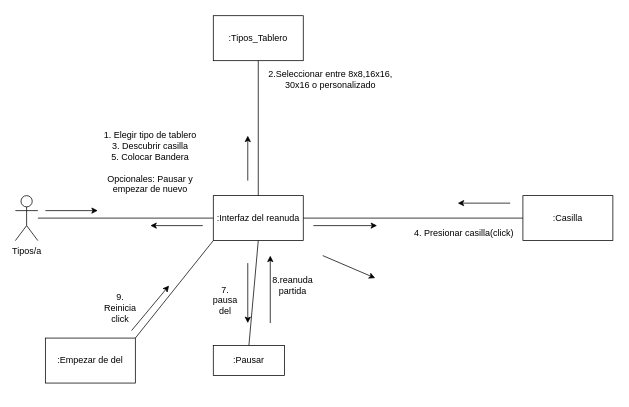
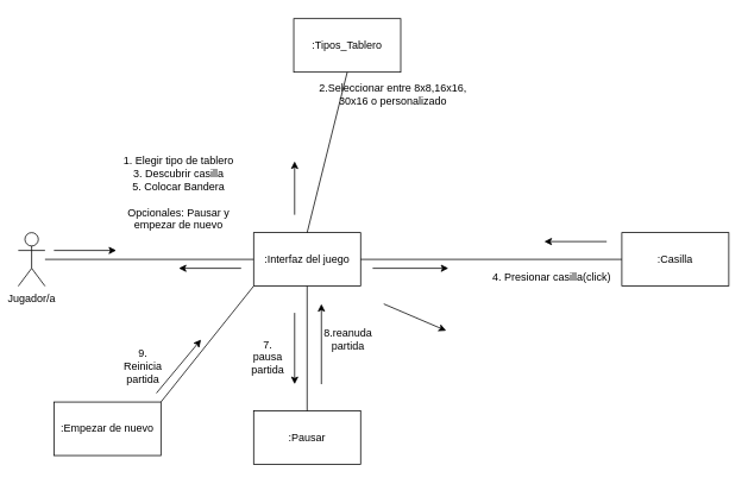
- <mxCell id="5" value="&lt;div&gt;:Tipos_Tablero&lt;/div&gt;" style="rounded=0;whiteSpace=wrap;html=1;" vertex="1" parent="1"><mxGeometry x="284" y="20" width="120" height="60" as="geometry" /></mxCell>
+ <mxCell id="5" value="&lt;div&gt;:Tipos_Tablero&lt;/div&gt;" style="rounded=0;whiteSpace=wrap;html=1;" vertex="1" parent="1"><mxGeometry x="329" y="20" width="120" height="60" as="geometry" /></mxCell>
- <mxCell id="3" value="&lt;div&gt;:Interfaz del reanuda&lt;/div&gt;" style="rounded=0;whiteSpace=wrap;html=1;" vertex="1" parent="1"><mxGeometry x="284" y="260" width="120" height="60" as="geometry" /></mxCell>
+ <mxCell id="3" value="&lt;div&gt;:Interfaz del juego&lt;/div&gt;" style="rounded=0;whiteSpace=wrap;html=1;" vertex="1" parent="1"><mxGeometry x="284" y="260" width="120" height="60" as="geometry" /></mxCell>
- <mxCell id="2" value="Tipos/a" style="shape=umlActor;verticalLabelPosition=bottom;verticalAlign=top;html=1;outlineConnect=0;" vertex="1" parent="1"><mxGeometry x="20" y="260" width="30" height="60" as="geometry" /></mxCell>
+ <mxCell id="2" value="Jugador/a" style="shape=umlActor;verticalLabelPosition=bottom;verticalAlign=top;html=1;outlineConnect=0;" vertex="1" parent="1"><mxGeometry x="20" y="260" width="30" height="60" as="geometry" /></mxCell>
- <mxCell id="25" value="7. pausa del" style="text;html=1;strokeColor=none;fillColor=none;align=center;verticalAlign=middle;whiteSpace=wrap;rounded=0;" vertex="1" parent="1"><mxGeometry x="280" y="390" width="40" height="20" as="geometry" /></mxCell>
+ <mxCell id="25" value="7. pausa partida" style="text;html=1;strokeColor=none;fillColor=none;align=center;verticalAlign=middle;whiteSpace=wrap;rounded=0;" vertex="1" parent="1"><mxGeometry x="280" y="390" width="40" height="20" as="geometry" /></mxCell>
- <mxCell id="27" value="9. Reinicia click" style="text;html=1;strokeColor=none;fillColor=none;align=center;verticalAlign=middle;whiteSpace=wrap;rounded=0;" vertex="1" parent="1"><mxGeometry x="140" y="400" width="40" height="20" as="geometry" /></mxCell>
+ <mxCell id="27" value="9. Reinicia partida" style="text;html=1;strokeColor=none;fillColor=none;align=center;verticalAlign=middle;whiteSpace=wrap;rounded=0;" vertex="1" parent="1"><mxGeometry x="140" y="400" width="40" height="20" as="geometry" /></mxCell>
- <mxCell id="18" value=":Empezar de del" style="rounded=0;whiteSpace=wrap;html=1;" vertex="1" parent="1"><mxGeometry x="60" y="450" width="120" height="60" as="geometry" /></mxCell>
+ <mxCell id="18" value=":Empezar de nuevo" style="rounded=0;whiteSpace=wrap;html=1;" vertex="1" parent="1"><mxGeometry x="60" y="450" width="120" height="60" as="geometry" /></mxCell>
- <mxCell id="17" value=":Pausar" style="rounded=0;whiteSpace=wrap;html=1;" vertex="1" parent="1"><mxGeometry x="284" y="460" width="95" height="40" as="geometry" /></mxCell>
+ <mxCell id="17" value=":Pausar" style="rounded=0;whiteSpace=wrap;html=1;" vertex="1" parent="1"><mxGeometry x="284" y="460" width="120" height="60" as="geometry" /></mxCell>
